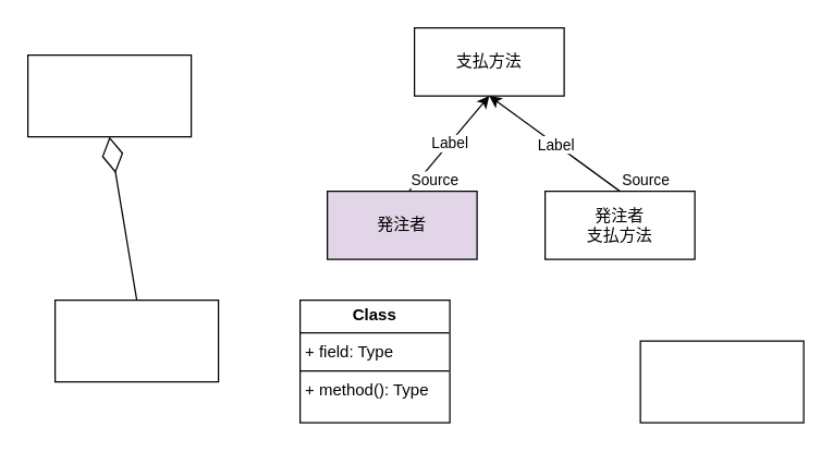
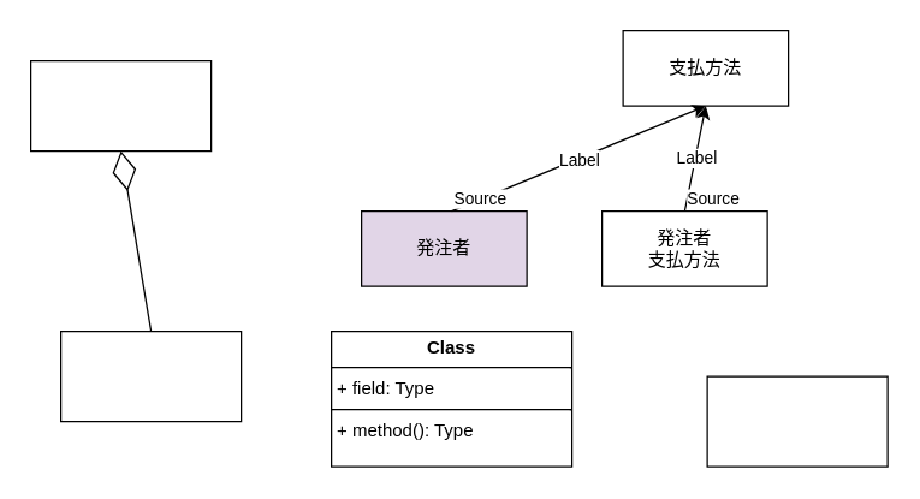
- <mxCell id="5" value="支払方法" style="html=1;whiteSpace=wrap;" parent="1" vertex="1"><mxGeometry x="304" y="20" width="110" height="50" as="geometry" /></mxCell>
+ <mxCell id="5" value="支払方法" style="html=1;whiteSpace=wrap;" parent="1" vertex="1"><mxGeometry x="414" y="20" width="110" height="50" as="geometry" /></mxCell>
- <mxCell id="15" value="&lt;p style=&quot;margin:0px;margin-top:4px;text-align:center;&quot;&gt;&lt;b&gt;Class&lt;/b&gt;&lt;/p&gt;&lt;hr size=&quot;1&quot; style=&quot;border-style:solid;&quot;/&gt;&lt;p style=&quot;margin:0px;margin-left:4px;&quot;&gt;+ field: Type&lt;/p&gt;&lt;hr size=&quot;1&quot; style=&quot;border-style:solid;&quot;/&gt;&lt;p style=&quot;margin:0px;margin-left:4px;&quot;&gt;+ method(): Type&lt;/p&gt;" style="verticalAlign=top;align=left;overflow=fill;html=1;whiteSpace=wrap;" vertex="1" parent="1"><mxGeometry x="220" y="220" width="110" height="90" as="geometry" /></mxCell>
+ <mxCell id="15" value="&lt;p style=&quot;margin:0px;margin-top:4px;text-align:center;&quot;&gt;&lt;b&gt;Class&lt;/b&gt;&lt;/p&gt;&lt;hr size=&quot;1&quot; style=&quot;border-style:solid;&quot;/&gt;&lt;p style=&quot;margin:0px;margin-left:4px;&quot;&gt;+ field: Type&lt;/p&gt;&lt;hr size=&quot;1&quot; style=&quot;border-style:solid;&quot;/&gt;&lt;p style=&quot;margin:0px;margin-left:4px;&quot;&gt;+ method(): Type&lt;/p&gt;" style="verticalAlign=top;align=left;overflow=fill;html=1;whiteSpace=wrap;" vertex="1" parent="1"><mxGeometry x="220" y="220" width="160" height="90" as="geometry" /></mxCell>
